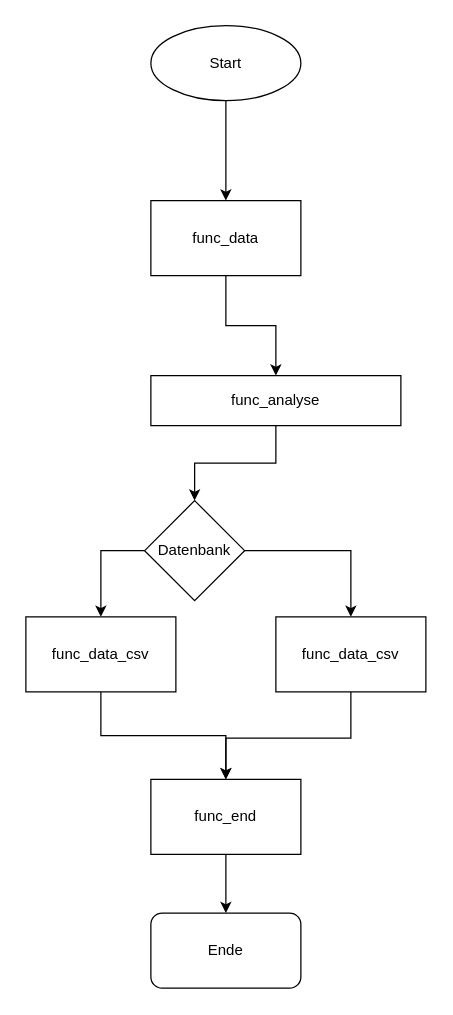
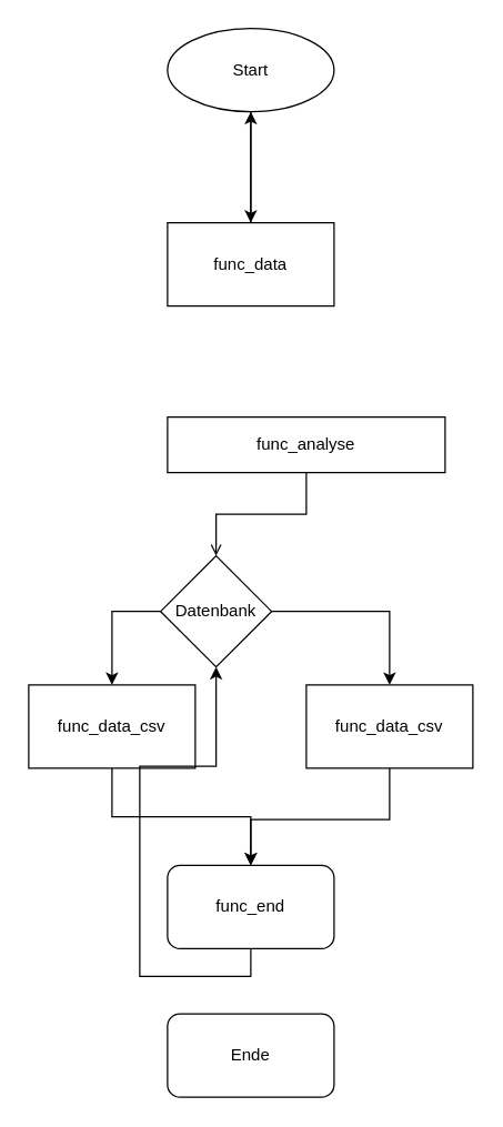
- <mxCell id="4" value="" style="edgeStyle=orthogonalEdgeStyle;rounded=0;orthogonalLoop=1;jettySize=auto;html=1;" edge="1" parent="1" source="5" target="7"><mxGeometry relative="1" as="geometry" /></mxCell>
+ <mxCell id="4" value="" style="edgeStyle=orthogonalEdgeStyle;rounded=0;orthogonalLoop=1;jettySize=auto;html=1;" edge="1" parent="1" source="5" target="3"><mxGeometry relative="1" as="geometry" /></mxCell>
- <mxCell id="6" value="" style="edgeStyle=orthogonalEdgeStyle;rounded=0;orthogonalLoop=1;jettySize=auto;html=1;" edge="1" parent="1" source="7" target="9"><mxGeometry relative="1" as="geometry" /></mxCell>
+ <mxCell id="6" value="" style="edgeStyle=orthogonalEdgeStyle;rounded=0;orthogonalLoop=1;jettySize=auto;html=1;endArrow=open;" edge="1" parent="1" source="7" target="9"><mxGeometry relative="1" as="geometry" /></mxCell>
- <mxCell id="16" value="func_end" style="rounded=0;whiteSpace=wrap;html=1;" vertex="1" parent="1"><mxGeometry x="120" y="623" width="120" height="60" as="geometry" /></mxCell>
+ <mxCell id="16" value="func_end" style="whiteSpace=wrap;html=1;rounded=1;" vertex="1" parent="1"><mxGeometry x="120" y="623" width="120" height="60" as="geometry" /></mxCell>
- <mxCell id="15" style="edgeStyle=orthogonalEdgeStyle;rounded=0;orthogonalLoop=1;jettySize=auto;html=1;exitX=0.5;exitY=1;exitDx=0;exitDy=0;startArrow=none;startFill=0;endArrow=classic;endFill=1;" edge="1" parent="1" source="16" target="17"><mxGeometry relative="1" as="geometry" /></mxCell>
+ <mxCell id="15" style="edgeStyle=orthogonalEdgeStyle;rounded=0;orthogonalLoop=1;jettySize=auto;html=1;exitX=0.5;exitY=1;exitDx=0;exitDy=0;startArrow=none;startFill=0;endArrow=classic;endFill=1;" edge="1" parent="1" source="16" target="9"><mxGeometry relative="1" as="geometry" /></mxCell>
